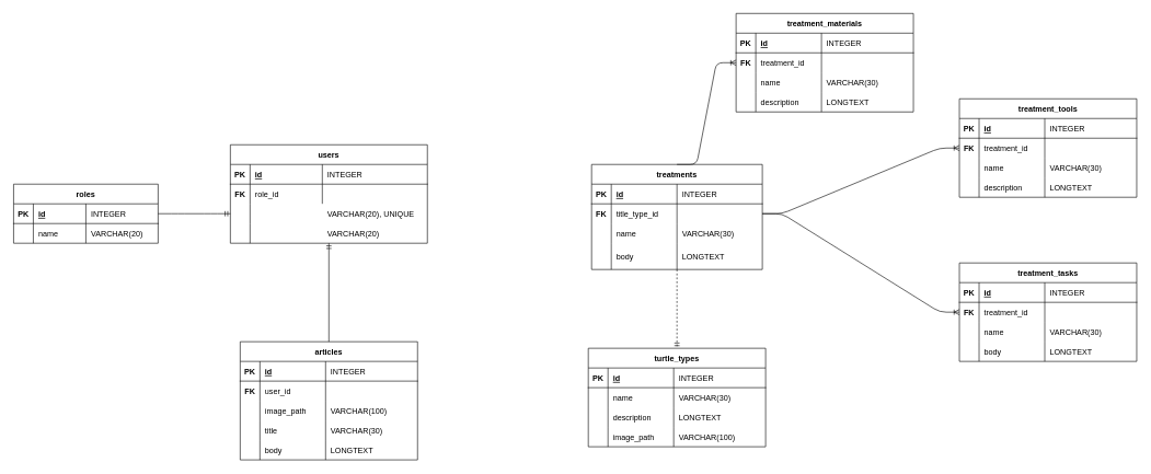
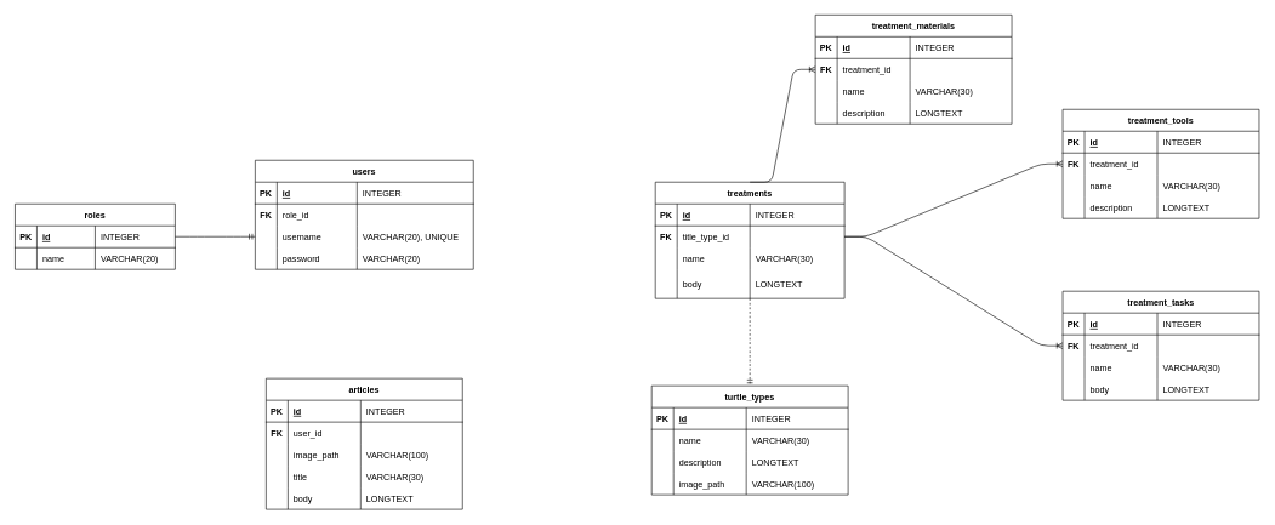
+ <mxCell id="13" value="username" style="shape=partialRectangle;connectable=0;fillColor=none;top=0;left=0;bottom=0;right=0;align=left;spacingLeft=6;overflow=hidden;" parent="11" vertex="1"><mxGeometry x="30" width="110" height="30" as="geometry" /></mxCell>
+ <mxCell id="17" value="password" style="shape=partialRectangle;connectable=0;fillColor=none;top=0;left=0;bottom=0;right=0;align=left;spacingLeft=6;overflow=hidden;" parent="15" vertex="1"><mxGeometry x="30" width="110" height="30" as="geometry" /></mxCell>
- <mxCell id="67" value="" style="fontSize=12;html=1;endArrow=ERmandOne;strokeColor=#000000;exitX=0.5;exitY=0;exitDx=0;exitDy=0;entryX=0.5;entryY=1;entryDx=0;entryDy=0;rounded=0;" parent="1" source="29" target="2" edge="1"><mxGeometry width="100" height="100" relative="1" as="geometry"><mxPoint x="770" y="470" as="sourcePoint" /><mxPoint x="870" y="370" as="targetPoint" /></mxGeometry></mxCell>
